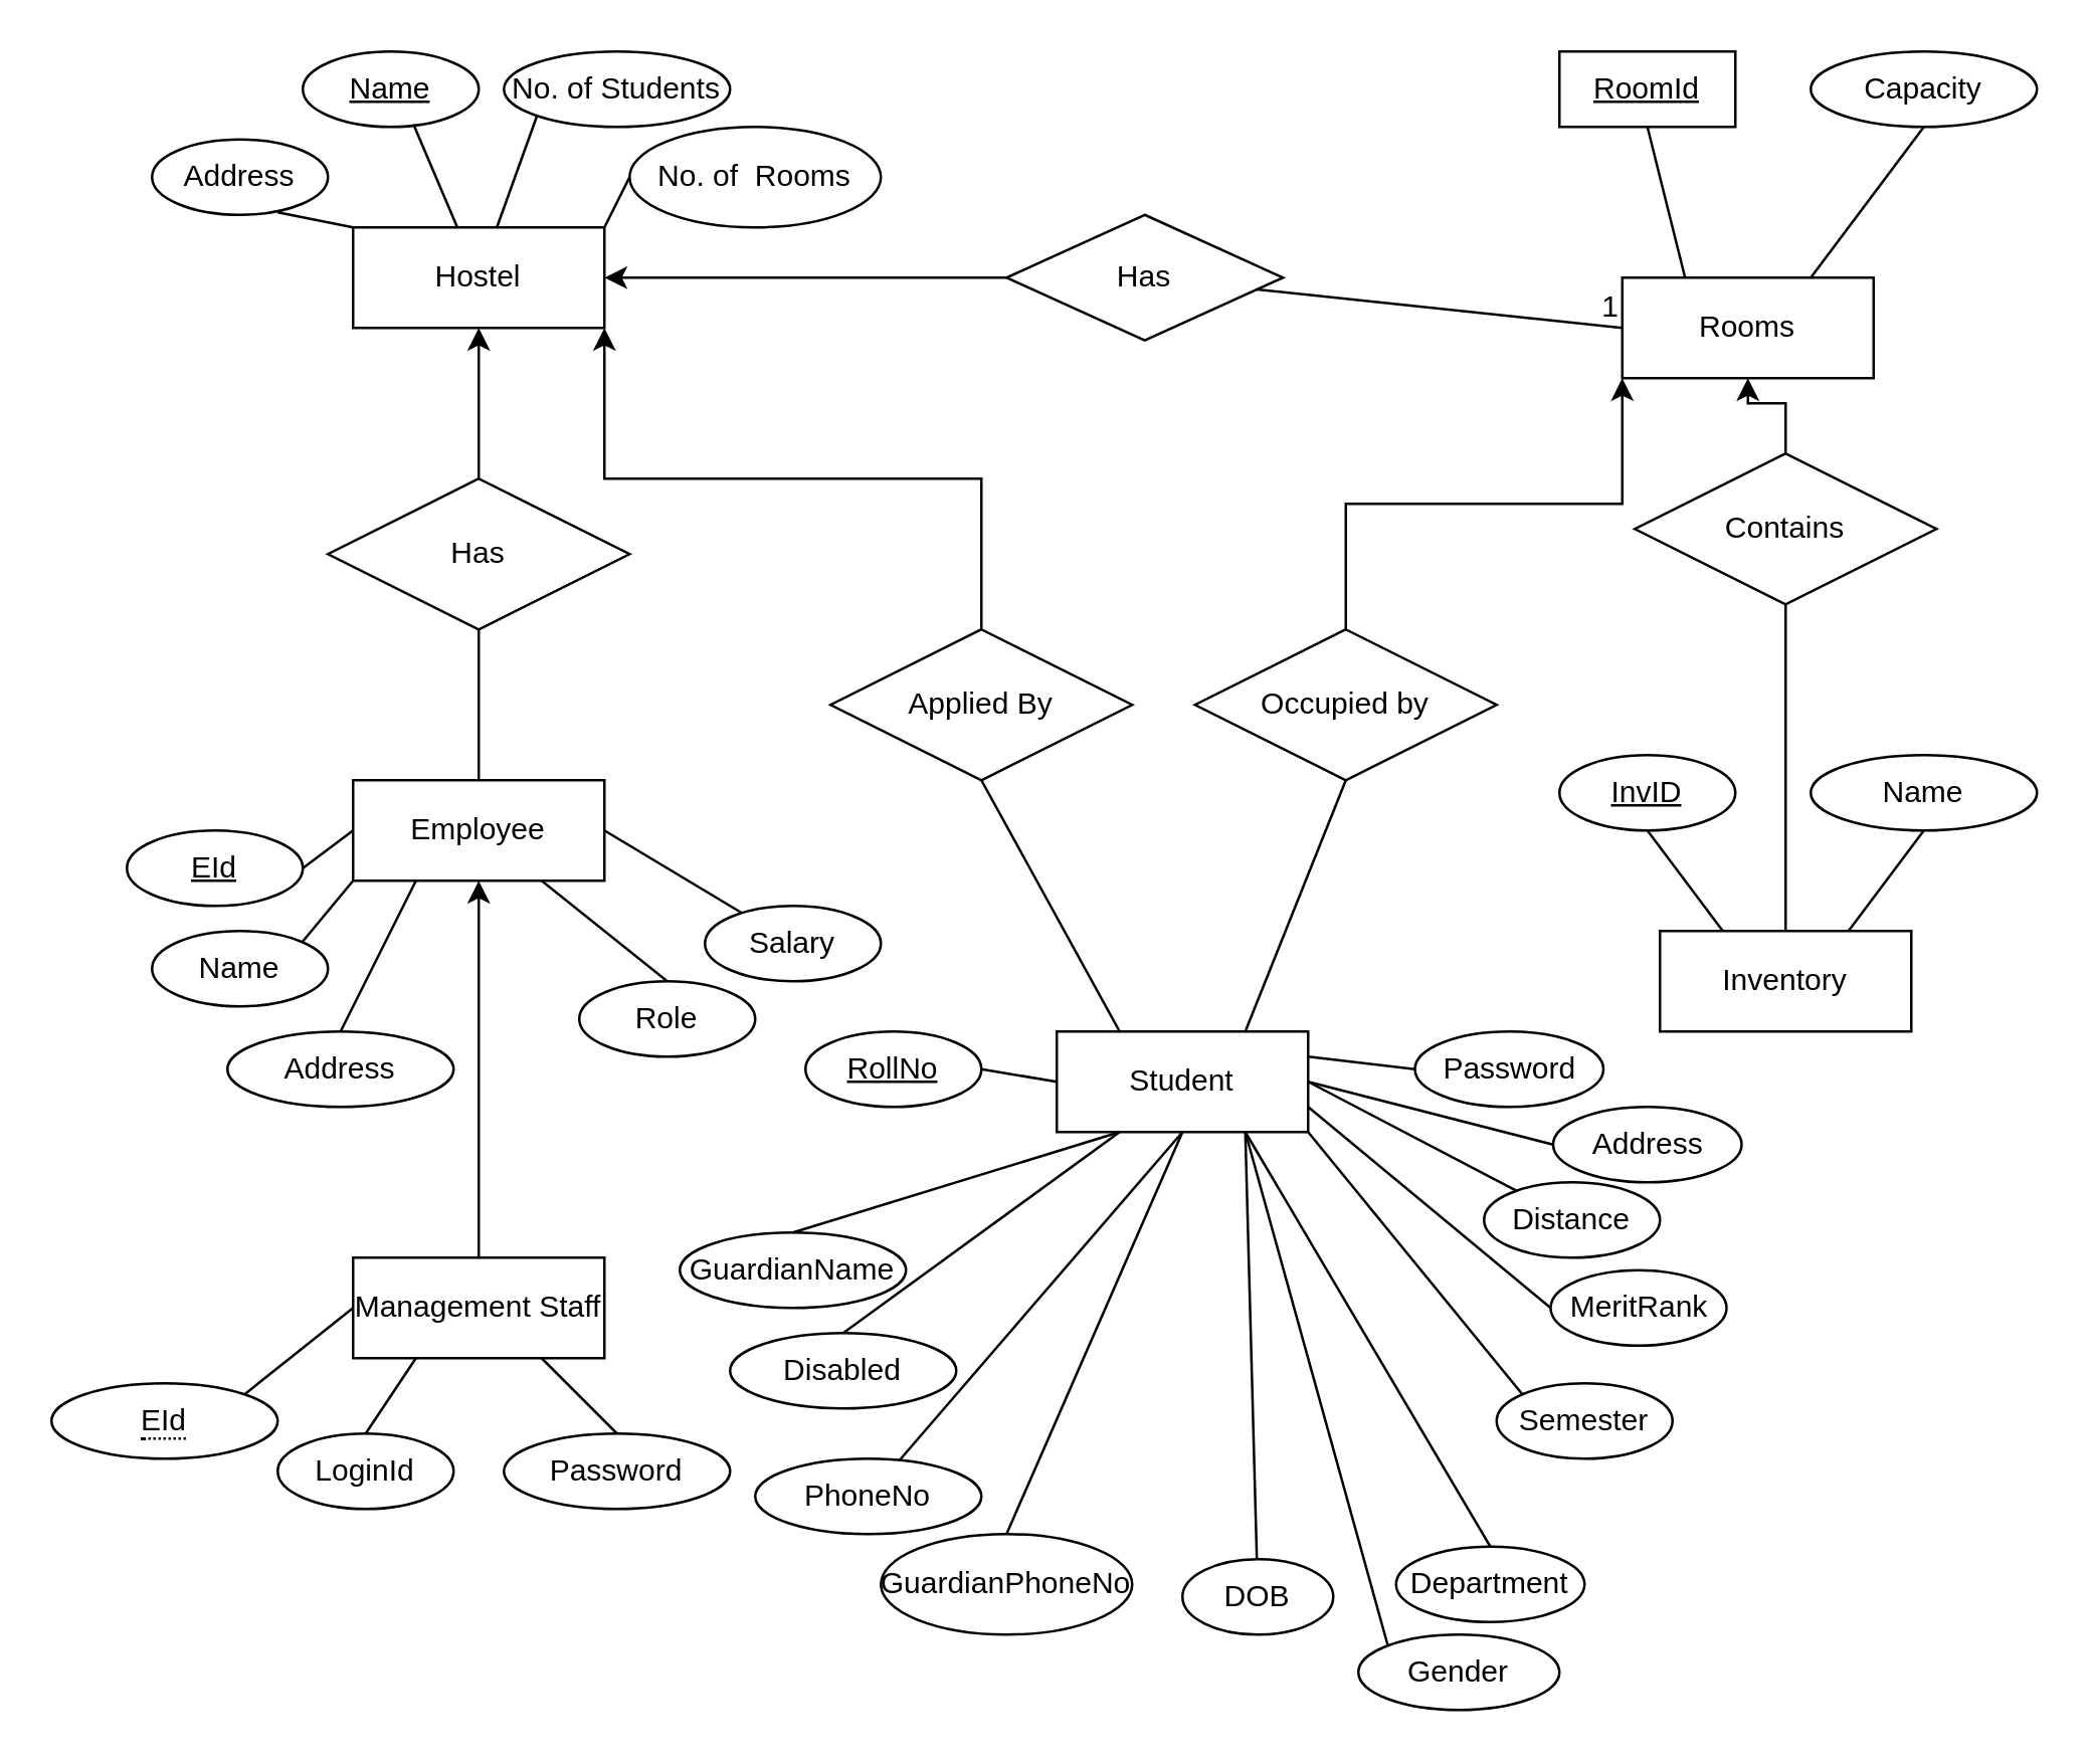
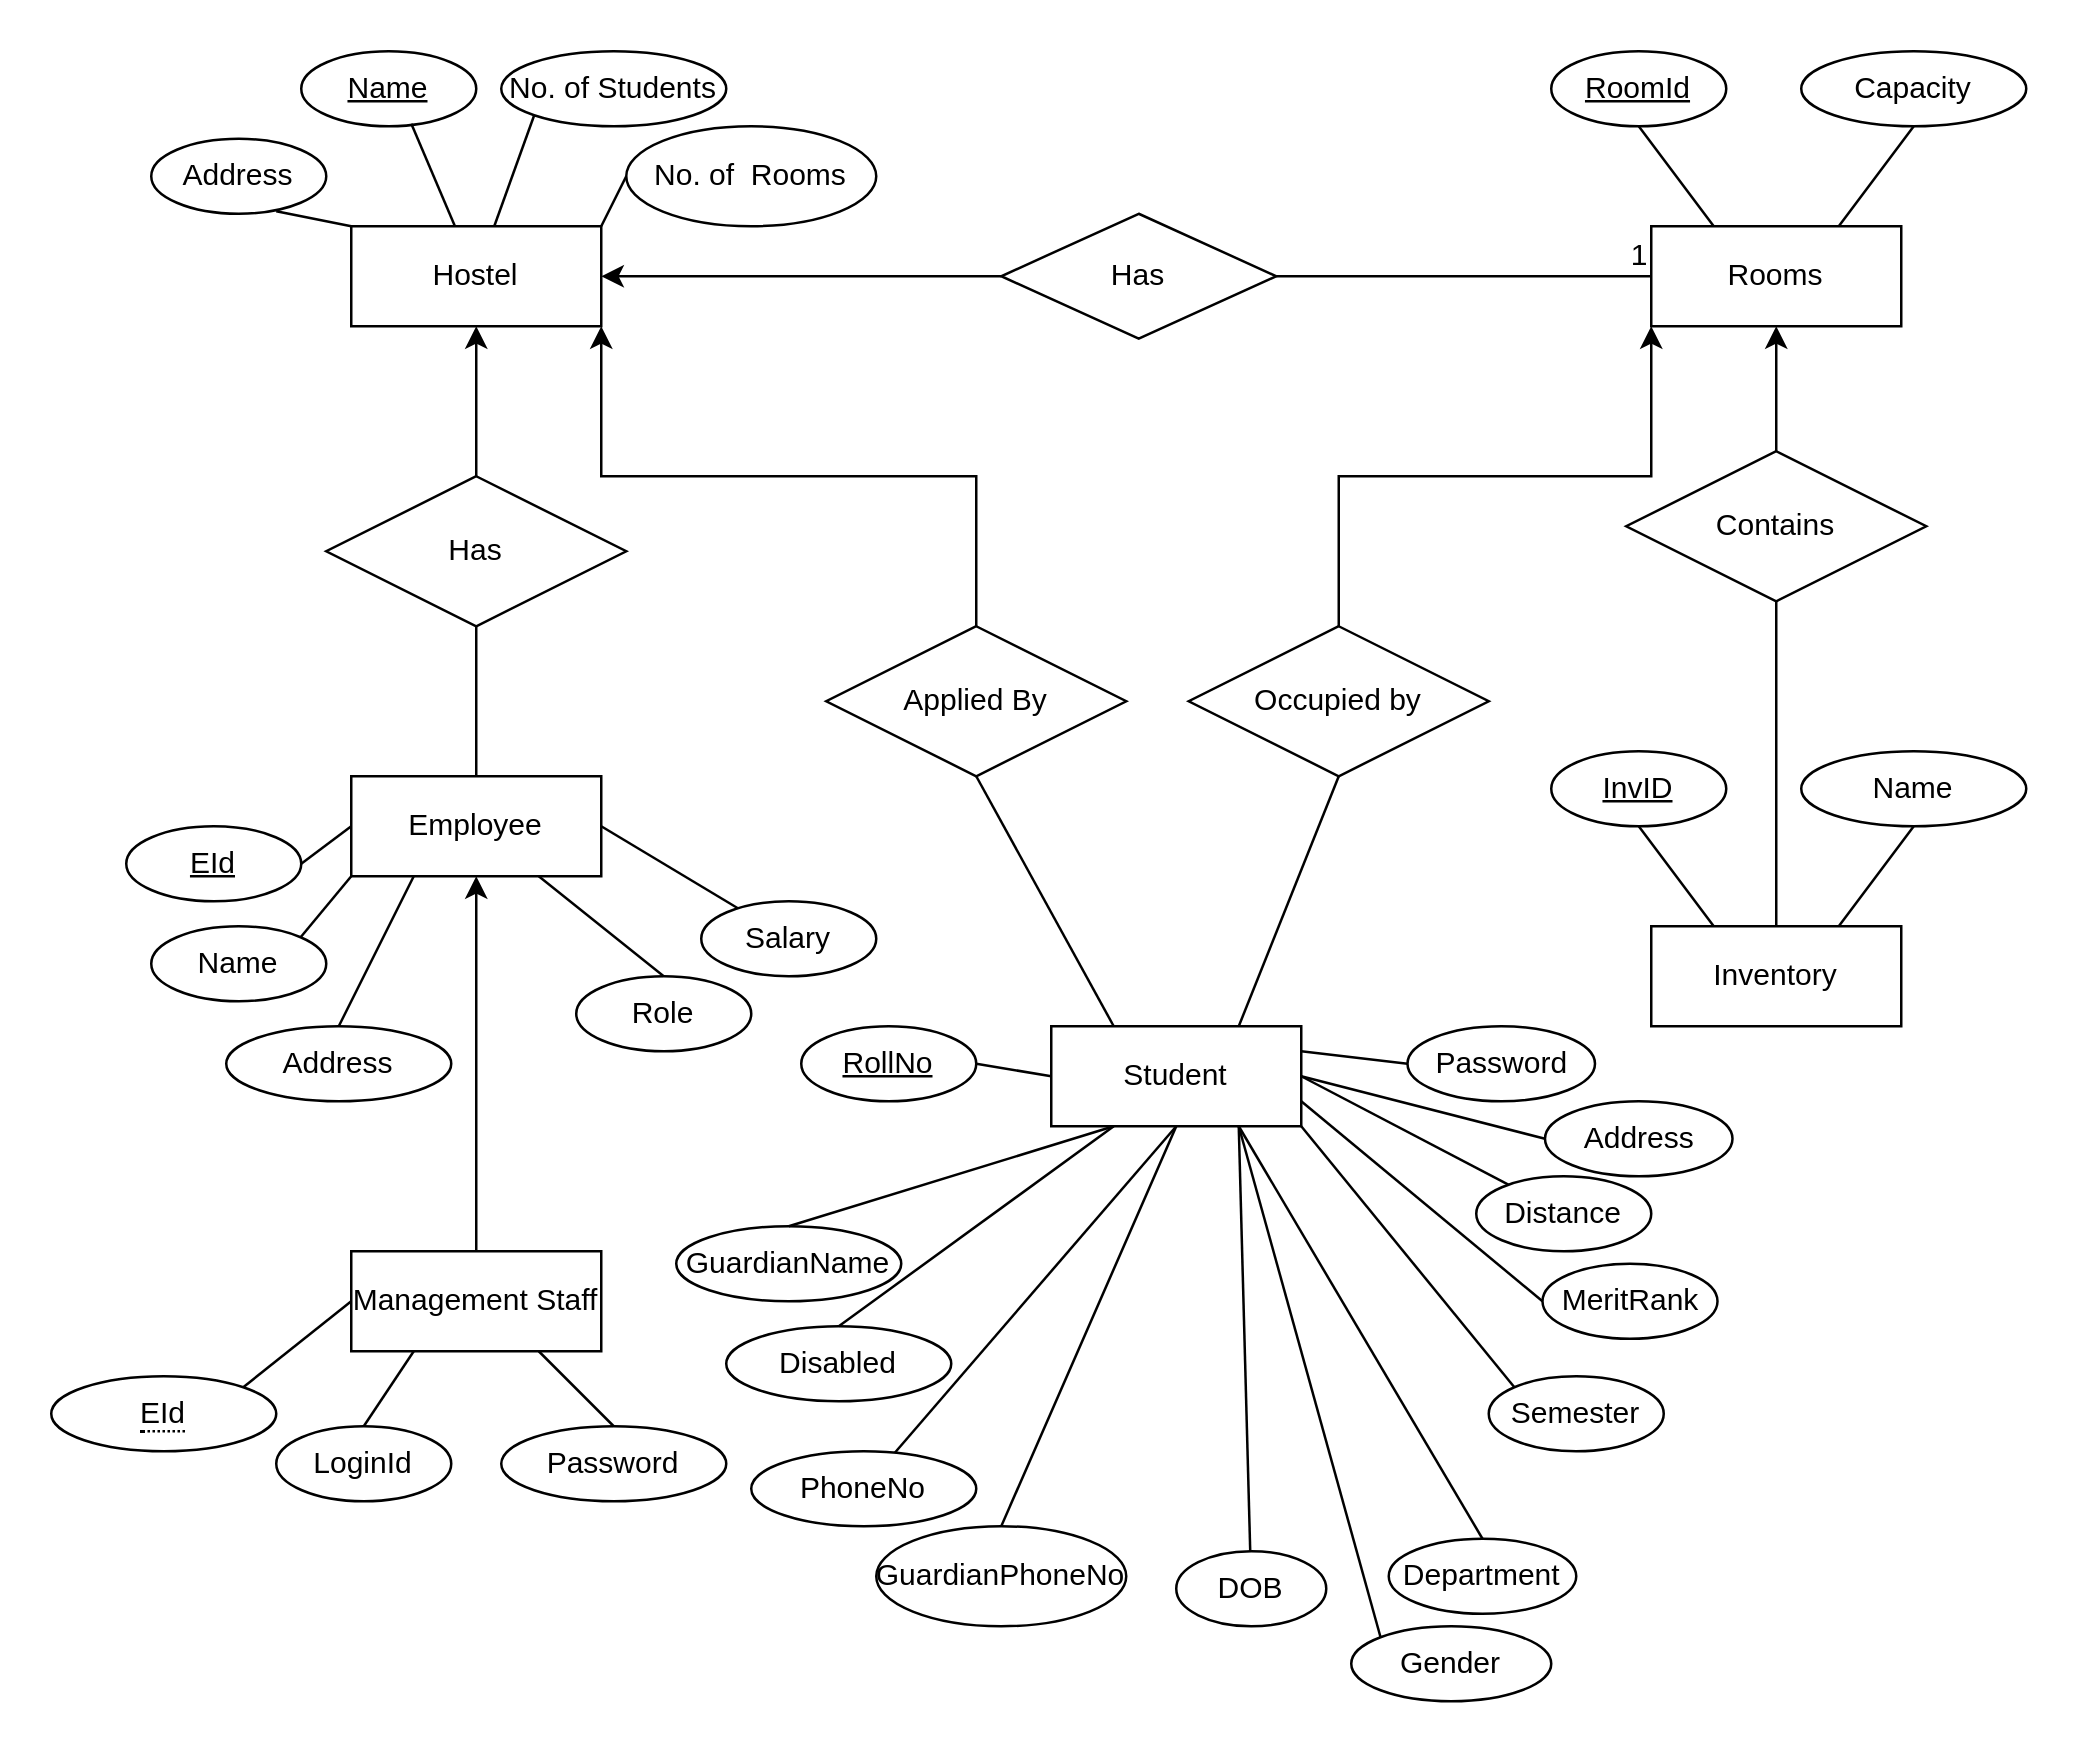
- <mxCell id="14" value="RoomId" style="whiteSpace=wrap;html=1;align=center;fontStyle=4;rounded=0;" vertex="1" parent="1"><mxGeometry x="620" y="20" width="70" height="30" as="geometry" /></mxCell>
+ <mxCell id="14" value="RoomId" style="ellipse;whiteSpace=wrap;html=1;align=center;fontStyle=4;" vertex="1" parent="1"><mxGeometry x="620" y="20" width="70" height="30" as="geometry" /></mxCell>
- <mxCell id="13" value="Rooms" style="whiteSpace=wrap;html=1;align=center;" vertex="1" parent="1"><mxGeometry x="645" y="110" width="100" height="40" as="geometry" /></mxCell>
+ <mxCell id="13" value="Rooms" style="whiteSpace=wrap;html=1;align=center;" vertex="1" parent="1"><mxGeometry x="660" y="90" width="100" height="40" as="geometry" /></mxCell>
